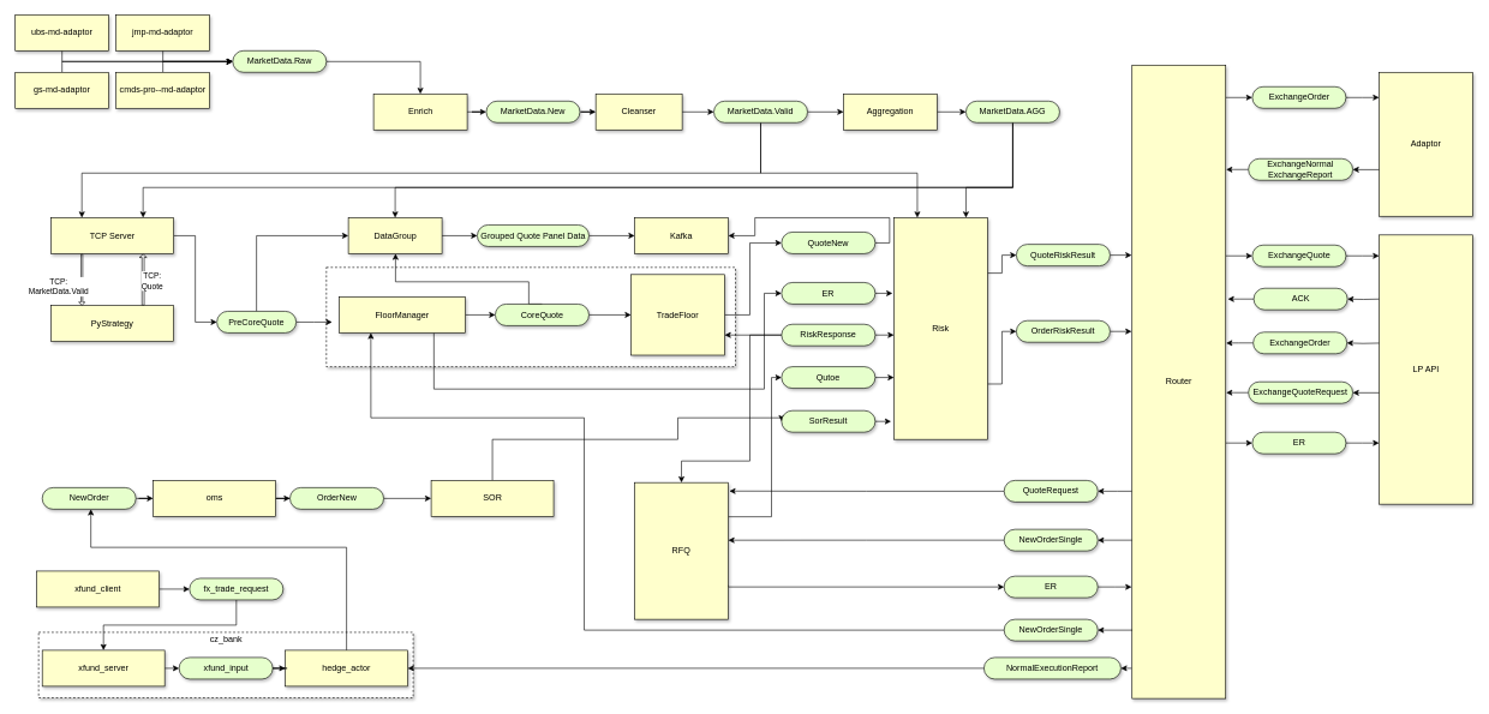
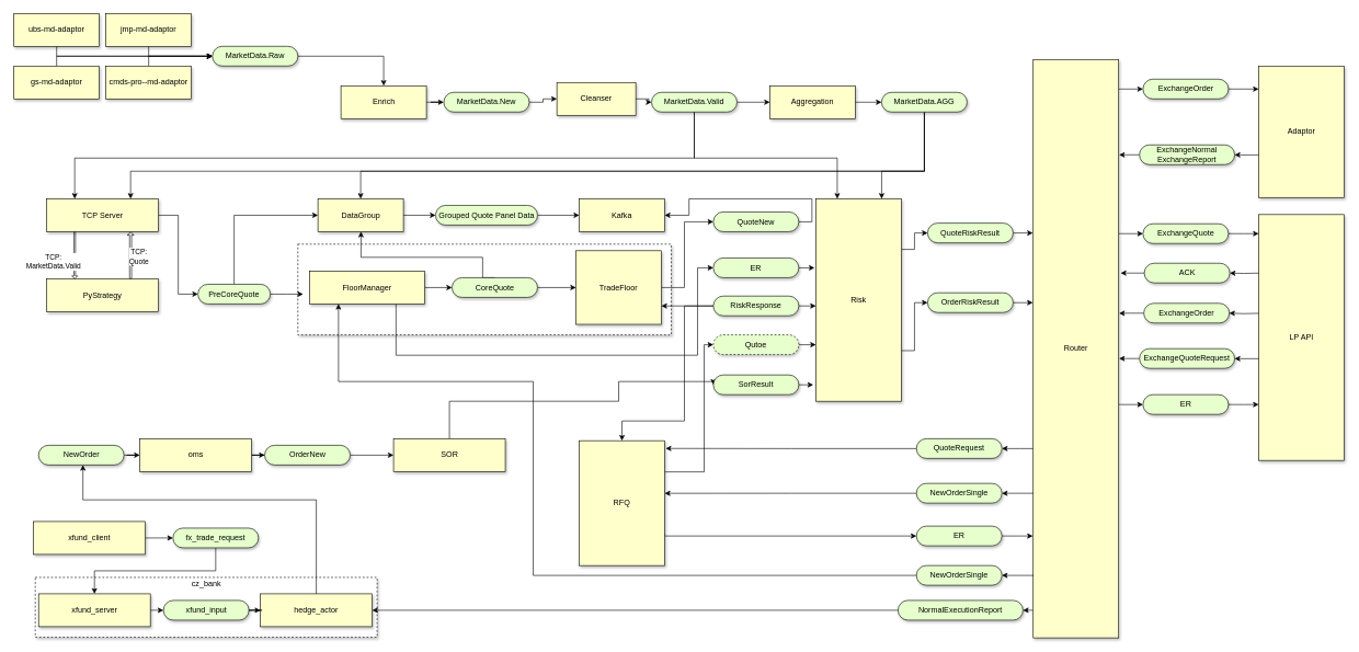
- <mxCell id="16" value="Cleanser" style="rounded=0;whiteSpace=wrap;html=1;fillColor=#FFFFCC;shadow=1;" vertex="1" parent="1"><mxGeometry x="826" y="130" width="120" height="50" as="geometry" /></mxCell>
+ <mxCell id="16" value="Cleanser" style="rounded=0;whiteSpace=wrap;html=1;fillColor=#FFFFCC;shadow=1;" vertex="1" parent="1"><mxGeometry x="846" y="125" width="120" height="50" as="geometry" /></mxCell>
- <mxCell id="116" value="Qutoe" style="rounded=1;whiteSpace=wrap;html=1;arcSize=50;shadow=1;fillColor=#E6FFCC;" vertex="1" parent="1"><mxGeometry x="1084" y="509" width="130" height="30" as="geometry" /></mxCell>
+ <mxCell id="116" value="Qutoe" style="rounded=1;whiteSpace=wrap;html=1;arcSize=50;shadow=1;fillColor=#E6FFCC;dashed=1;" vertex="1" parent="1"><mxGeometry x="1084" y="509" width="130" height="30" as="geometry" /></mxCell>
